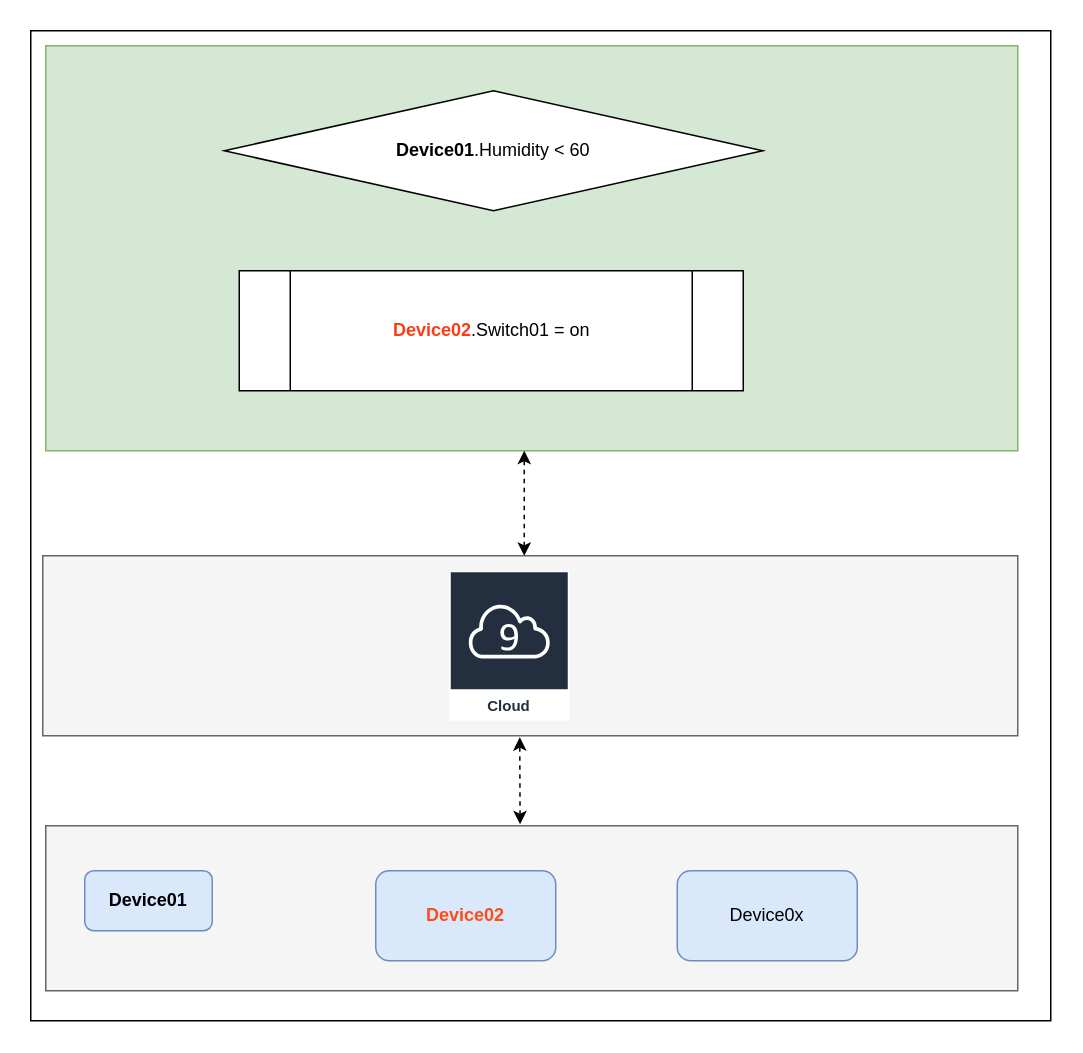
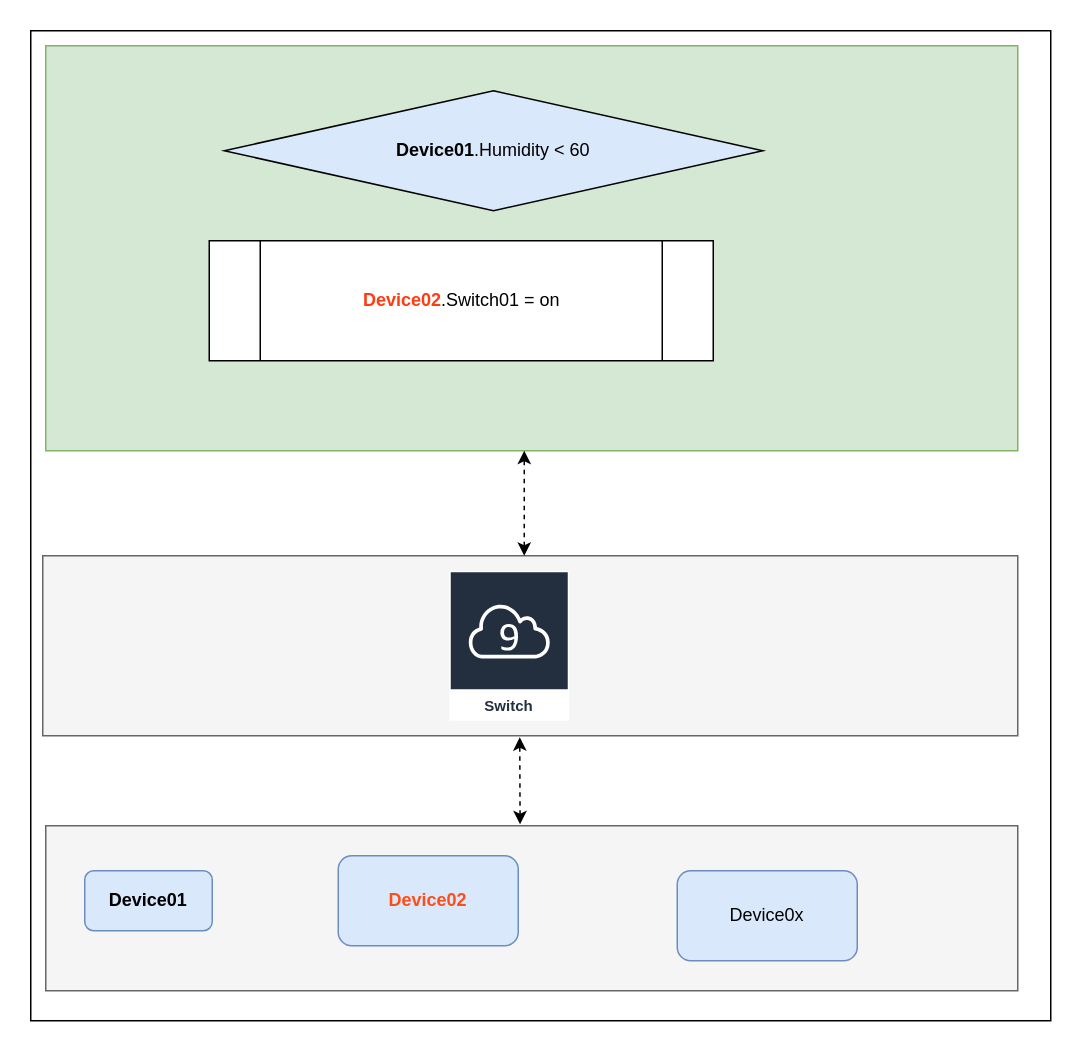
- <mxCell id="12" value="&lt;b&gt;Device01&lt;/b&gt;.Humidity &amp;lt; 60" style="rhombus;whiteSpace=wrap;html=1;" vertex="1" parent="1"><mxGeometry x="149" y="60" width="359" height="80" as="geometry" /></mxCell>
+ <mxCell id="12" value="&lt;b&gt;Device01&lt;/b&gt;.Humidity &amp;lt; 60" style="rhombus;whiteSpace=wrap;html=1;fillColor=#dae8fc;" vertex="1" parent="1"><mxGeometry x="149" y="60" width="359" height="80" as="geometry" /></mxCell>
- <mxCell id="13" value="&lt;b&gt;&lt;font color=&quot;#ff3b14&quot;&gt;Device02&lt;/font&gt;&lt;/b&gt;&lt;span&gt;.Switch01 = on&lt;/span&gt;" style="shape=process;whiteSpace=wrap;html=1;backgroundOutline=1;" vertex="1" parent="1"><mxGeometry x="159" y="180" width="336" height="80" as="geometry" /></mxCell>
+ <mxCell id="13" value="&lt;b&gt;&lt;font color=&quot;#ff3b14&quot;&gt;Device02&lt;/font&gt;&lt;/b&gt;&lt;span&gt;.Switch01 = on&lt;/span&gt;" style="shape=process;whiteSpace=wrap;html=1;backgroundOutline=1;" vertex="1" parent="1"><mxGeometry x="139" y="160" width="336" height="80" as="geometry" /></mxCell>
- <mxCell id="10" value="Cloud" style="outlineConnect=0;fontColor=#232F3E;gradientColor=none;strokeColor=#ffffff;fillColor=#232F3E;dashed=0;verticalLabelPosition=middle;verticalAlign=bottom;align=center;html=1;whiteSpace=wrap;fontSize=10;fontStyle=1;spacing=3;shape=mxgraph.aws4.productIcon;prIcon=mxgraph.aws4.cloud9;" vertex="1" parent="1"><mxGeometry x="299" y="380" width="80" height="100" as="geometry" /></mxCell>
+ <mxCell id="10" value="Switch" style="outlineConnect=0;fontColor=#232F3E;gradientColor=none;strokeColor=#ffffff;fillColor=#232F3E;dashed=0;verticalLabelPosition=middle;verticalAlign=bottom;align=center;html=1;whiteSpace=wrap;fontSize=10;fontStyle=1;spacing=3;shape=mxgraph.aws4.productIcon;prIcon=mxgraph.aws4.cloud9;" vertex="1" parent="1"><mxGeometry x="299" y="380" width="80" height="100" as="geometry" /></mxCell>
- <mxCell id="6" value="&lt;b&gt;&lt;font color=&quot;#ff4d17&quot;&gt;Device02&lt;/font&gt;&lt;/b&gt;" style="rounded=1;whiteSpace=wrap;html=1;fillColor=#dae8fc;strokeColor=#6c8ebf;" vertex="1" parent="1"><mxGeometry x="250" y="580" width="120" height="60" as="geometry" /></mxCell>
+ <mxCell id="6" value="&lt;b&gt;&lt;font color=&quot;#ff4d17&quot;&gt;Device02&lt;/font&gt;&lt;/b&gt;" style="rounded=1;whiteSpace=wrap;html=1;fillColor=#dae8fc;strokeColor=#6c8ebf;" vertex="1" parent="1"><mxGeometry x="225" y="570" width="120" height="60" as="geometry" /></mxCell>
